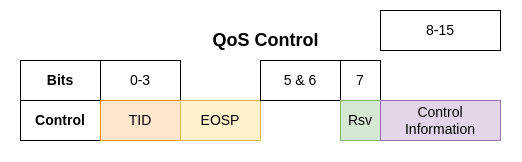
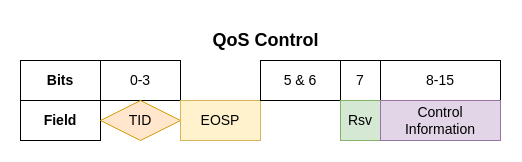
- <mxCell id="11" value="8-15" style="rounded=0;whiteSpace=wrap;html=1;fontSize=14;" vertex="1" parent="1"><mxGeometry x="380" y="10" width="120" height="40" as="geometry" /></mxCell>
+ <mxCell id="11" value="8-15" style="rounded=0;whiteSpace=wrap;html=1;fontSize=14;" vertex="1" parent="1"><mxGeometry x="380" y="60" width="120" height="40" as="geometry" /></mxCell>
- <mxCell id="3" value="Control" style="rounded=0;whiteSpace=wrap;html=1;fontSize=14;fontStyle=1" vertex="1" parent="1"><mxGeometry x="20" y="100" width="80" height="40" as="geometry" /></mxCell>
+ <mxCell id="3" value="Field" style="rounded=0;whiteSpace=wrap;html=1;fontSize=14;fontStyle=1" vertex="1" parent="1"><mxGeometry x="20" y="100" width="80" height="40" as="geometry" /></mxCell>
- <mxCell id="5" value="TID" style="rounded=0;whiteSpace=wrap;html=1;fontSize=14;fillColor=#ffe6cc;strokeColor=#d79b00;" vertex="1" parent="1"><mxGeometry x="100" y="100" width="80" height="40" as="geometry" /></mxCell>
+ <mxCell id="5" value="TID" style="rhombus;whiteSpace=wrap;html=1;fontSize=14;fillColor=#ffe6cc;strokeColor=#d79b00;" vertex="1" parent="1"><mxGeometry x="100" y="100" width="80" height="40" as="geometry" /></mxCell>
